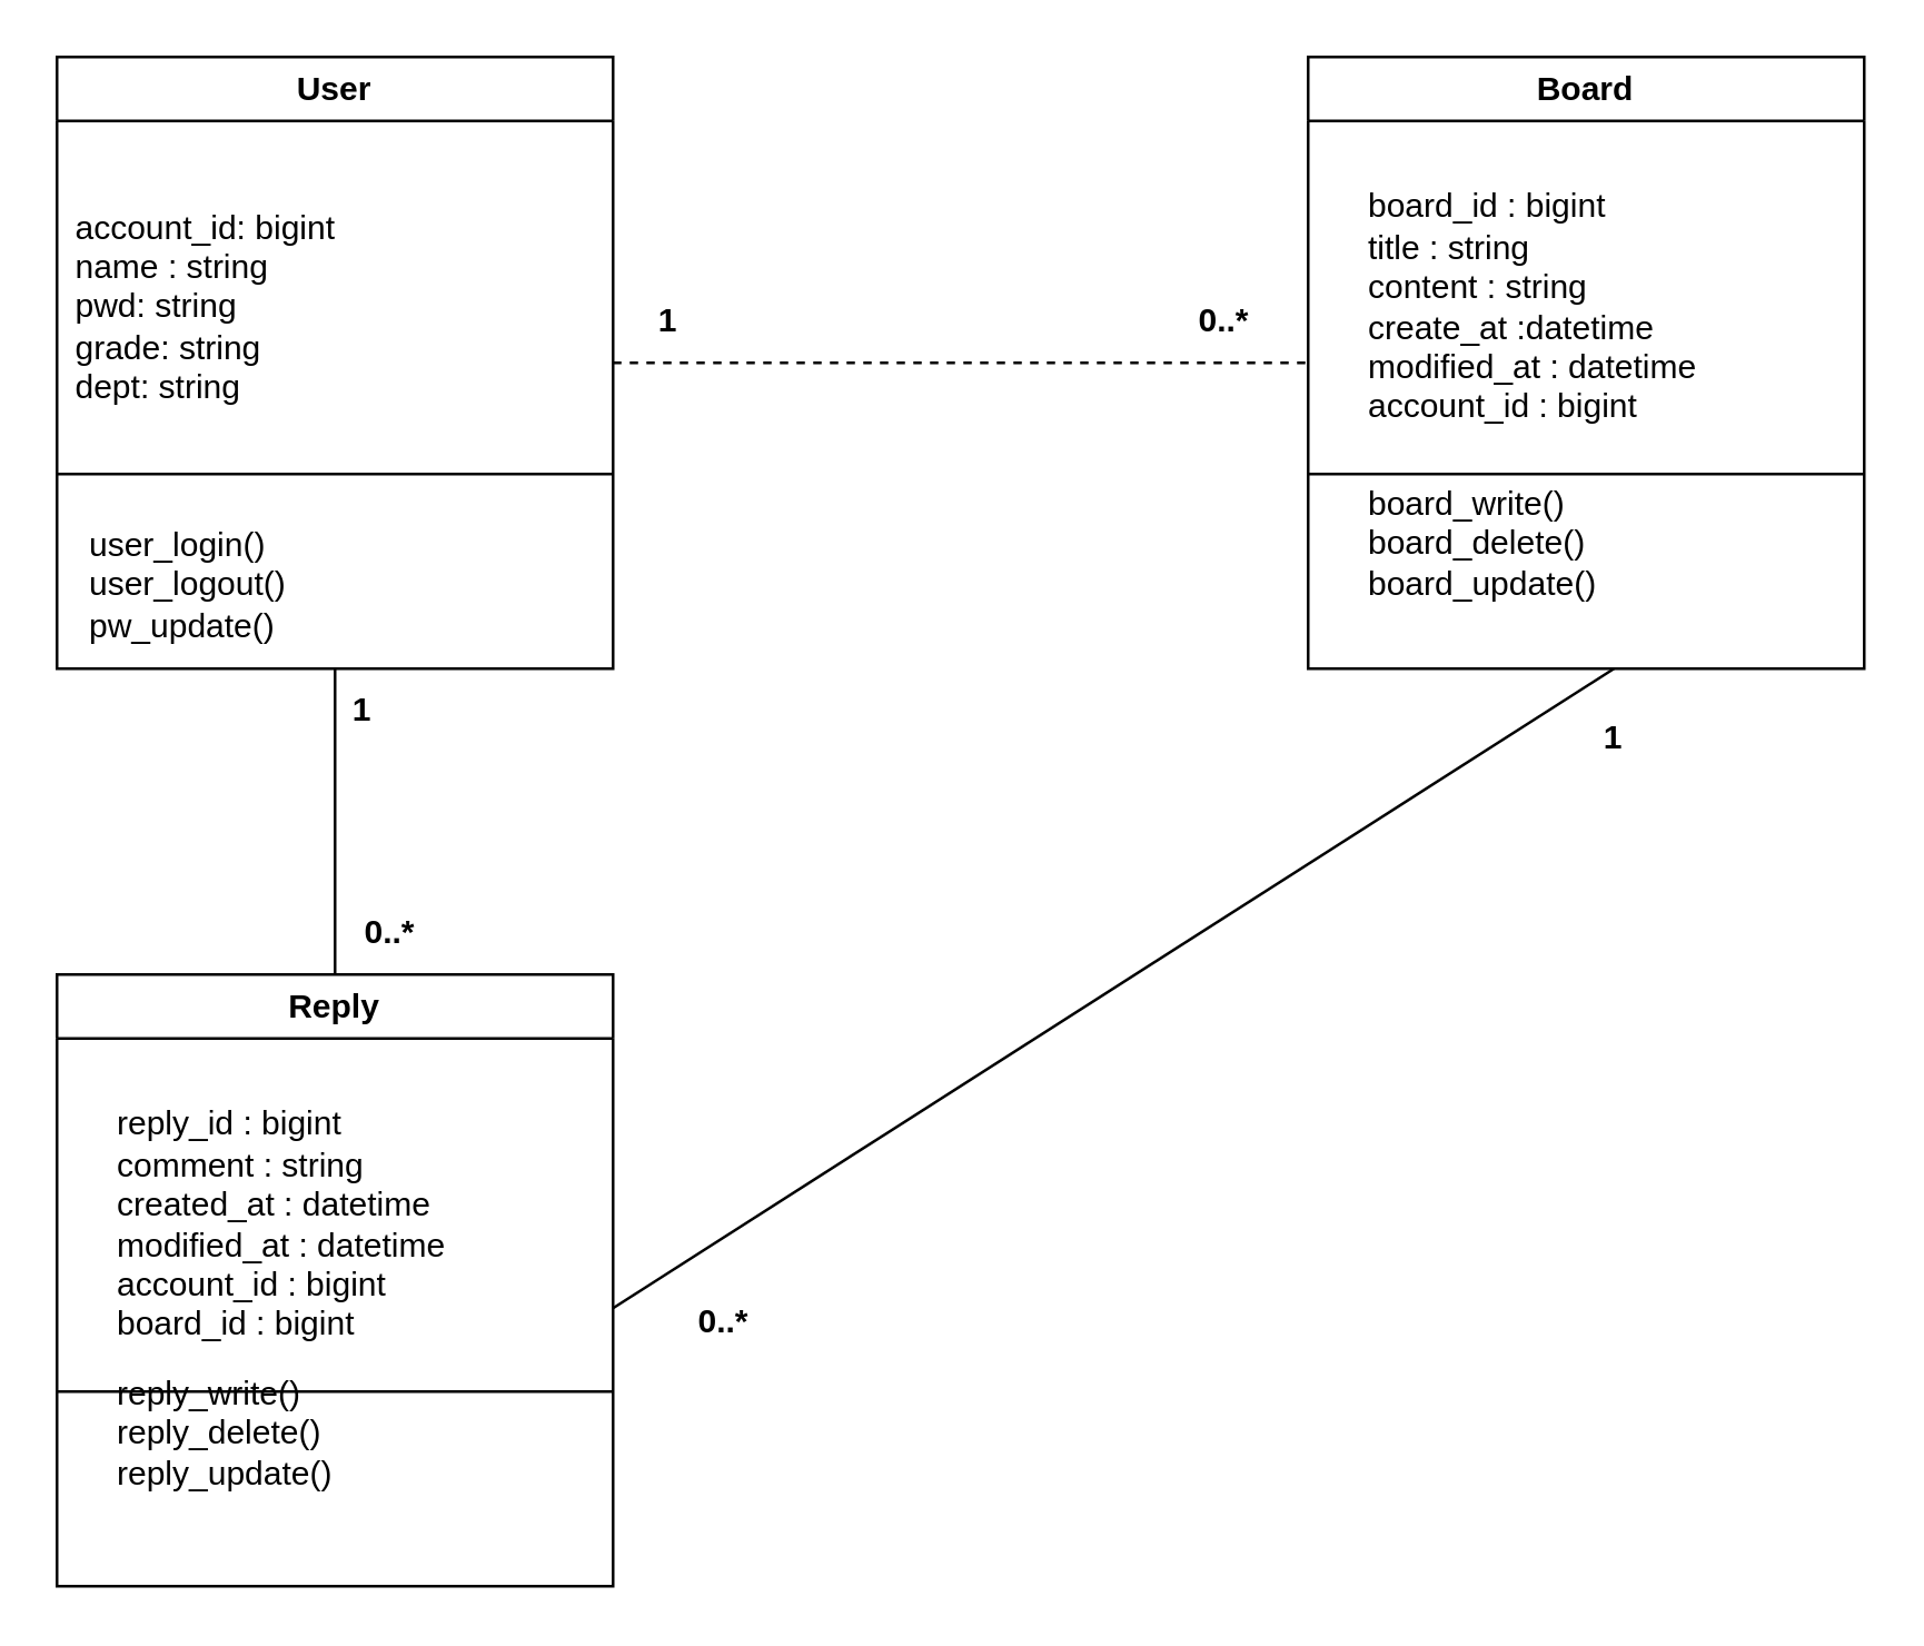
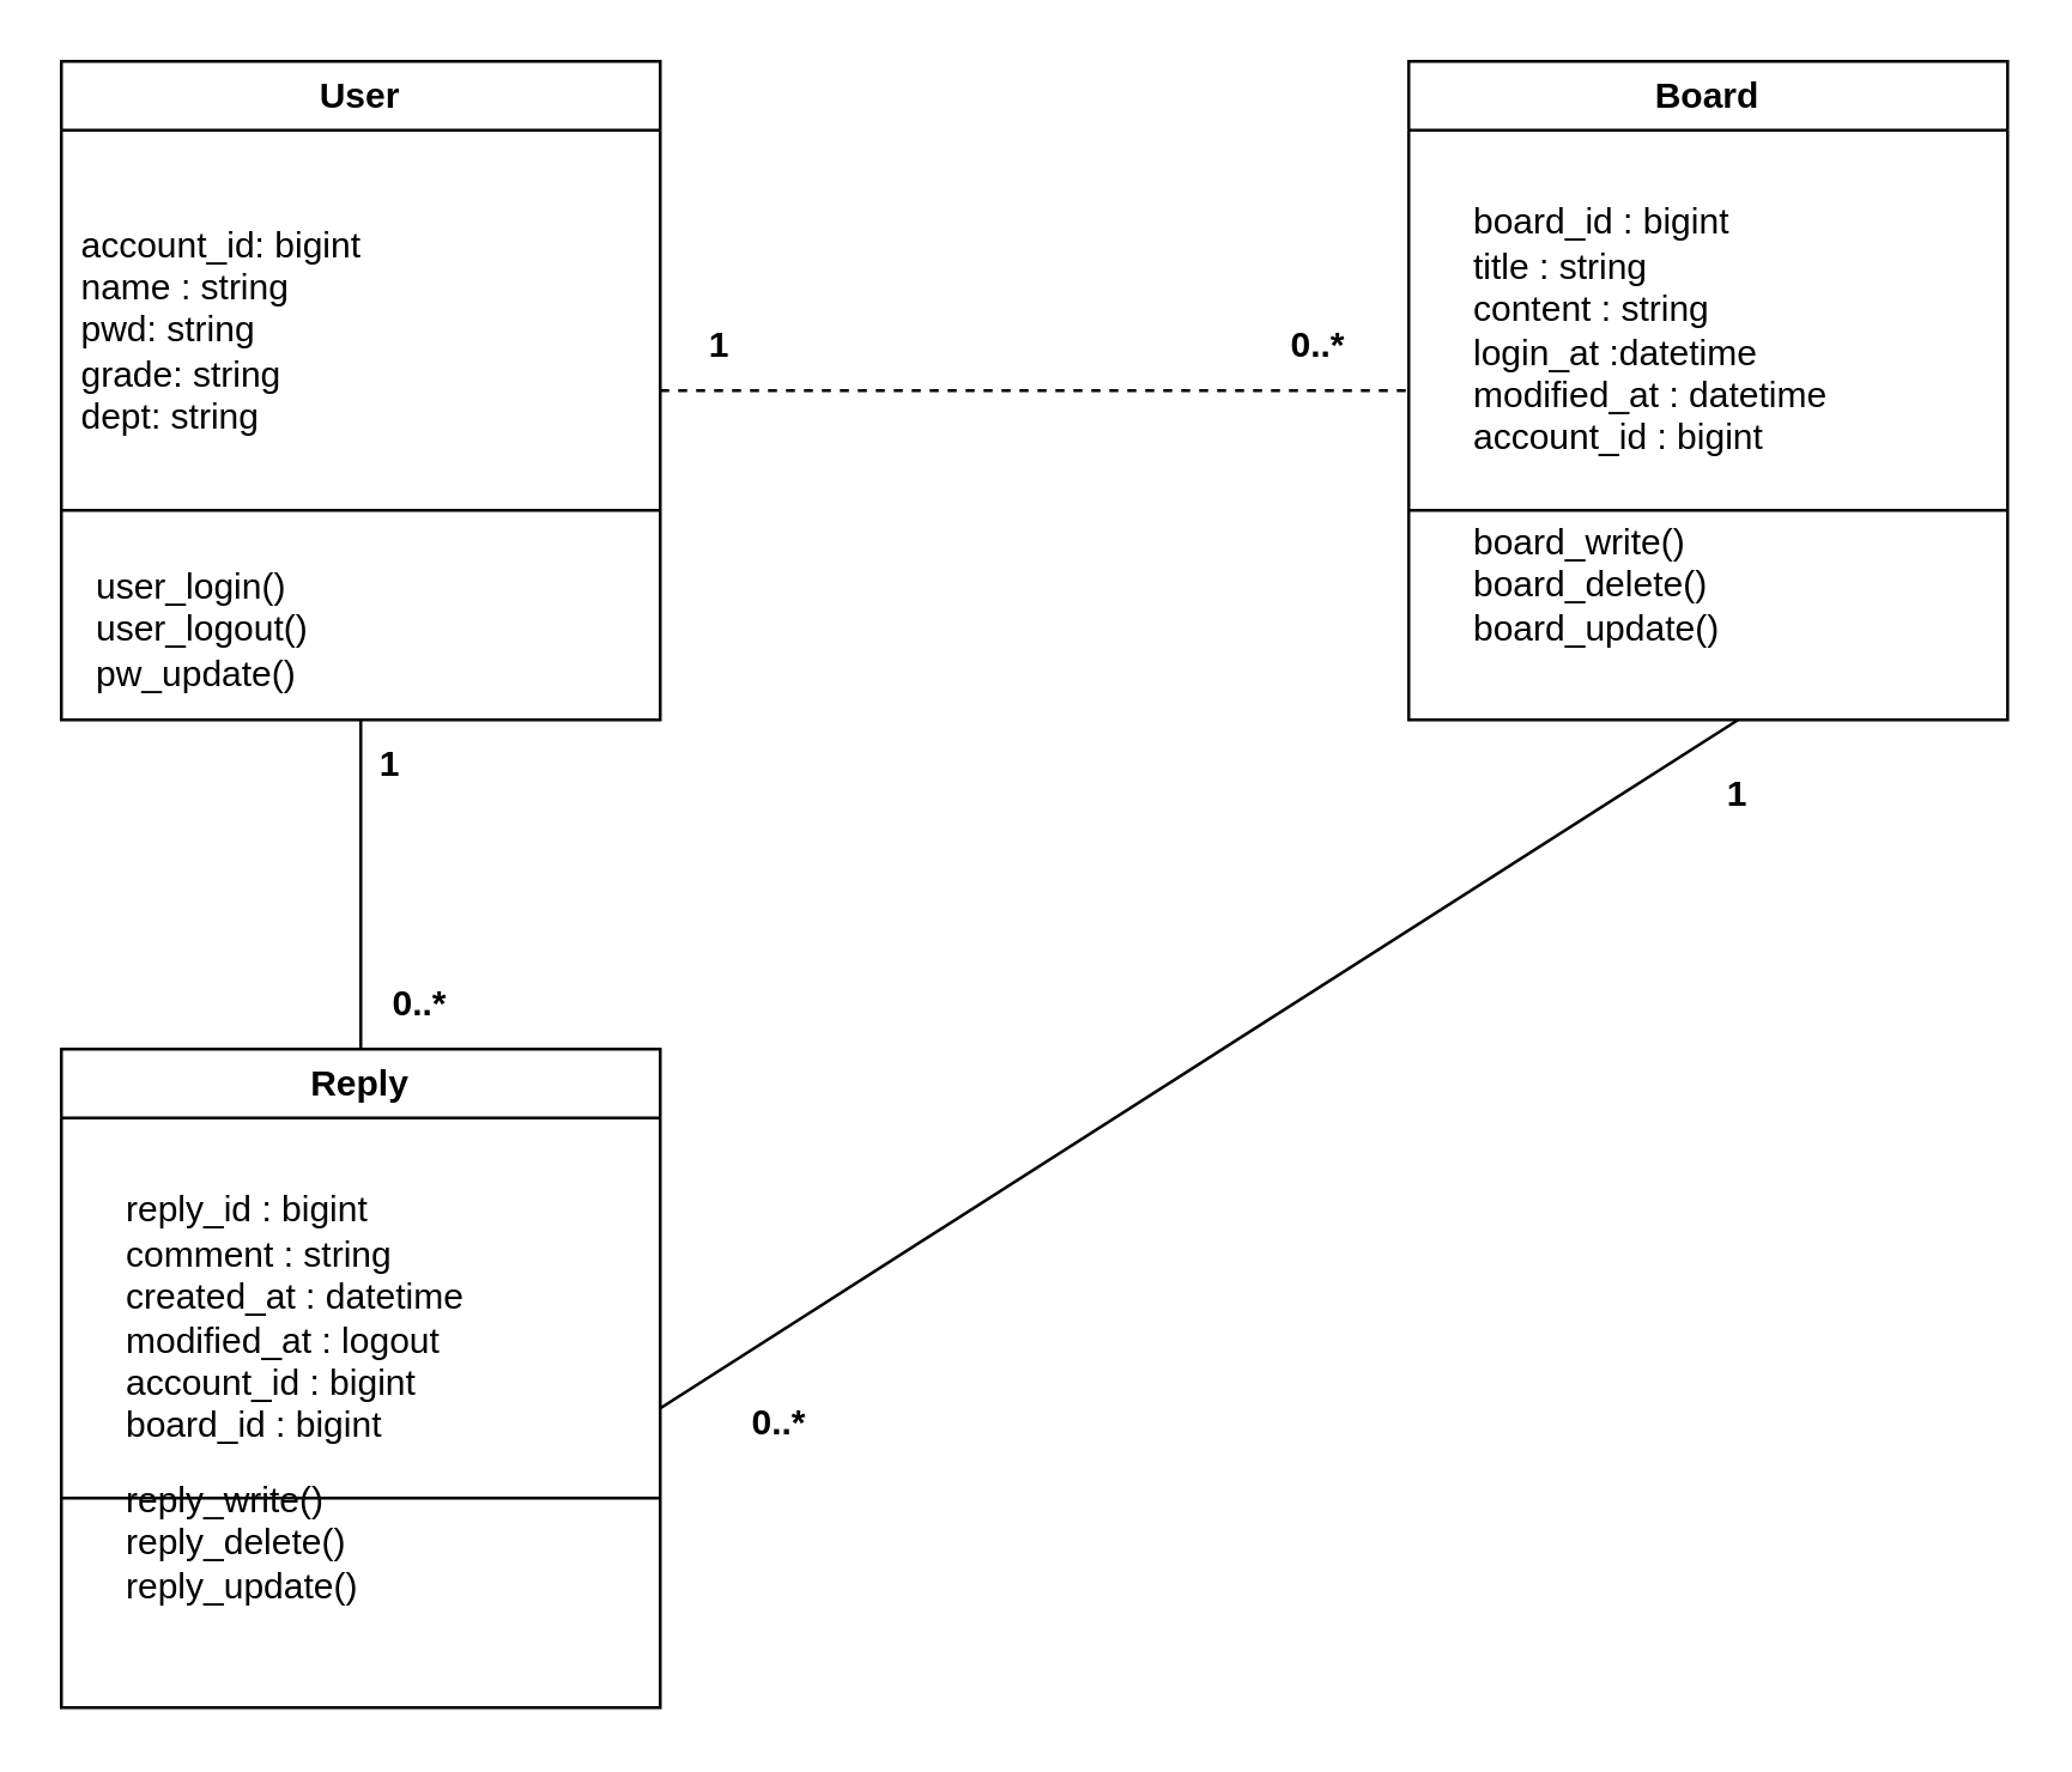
- <mxCell id="11" value="board_id : bigint&lt;br&gt;title : string&lt;br&gt;content : string&lt;br&gt;create_at :datetime&lt;br&gt;modified_at : datetime&amp;nbsp;&lt;br&gt;account_id : bigint" style="text;html=1;align=left;verticalAlign=middle;resizable=0;points=[];autosize=1;strokeColor=none;fillColor=none;" vertex="1" parent="10"><mxGeometry x="20" y="40" width="140" height="100" as="geometry" /></mxCell>
+ <mxCell id="11" value="board_id : bigint&lt;br&gt;title : string&lt;br&gt;content : string&lt;br&gt;login_at :datetime&lt;br&gt;modified_at : datetime&amp;nbsp;&lt;br&gt;account_id : bigint" style="text;html=1;align=left;verticalAlign=middle;resizable=0;points=[];autosize=1;strokeColor=none;fillColor=none;" vertex="1" parent="10"><mxGeometry x="20" y="40" width="140" height="100" as="geometry" /></mxCell>
- <mxCell id="7" value="&lt;div&gt;reply_id : bigint&lt;/div&gt;&lt;div&gt;comment : string&lt;/div&gt;&lt;div&gt;created_at : datetime&lt;/div&gt;&lt;div&gt;modified_at : datetime&lt;/div&gt;&lt;div&gt;account_id : bigint&lt;/div&gt;&lt;div&gt;board_id : bigint&lt;/div&gt;" style="text;html=1;align=left;verticalAlign=middle;resizable=0;points=[];autosize=1;strokeColor=none;fillColor=none;" vertex="1" parent="6"><mxGeometry x="20" y="40" width="140" height="100" as="geometry" /></mxCell>
+ <mxCell id="7" value="&lt;div&gt;reply_id : bigint&lt;/div&gt;&lt;div&gt;comment : string&lt;/div&gt;&lt;div&gt;created_at : datetime&lt;/div&gt;&lt;div&gt;modified_at : logout&lt;/div&gt;&lt;div&gt;account_id : bigint&lt;/div&gt;&lt;div&gt;board_id : bigint&lt;/div&gt;" style="text;html=1;align=left;verticalAlign=middle;resizable=0;points=[];autosize=1;strokeColor=none;fillColor=none;" vertex="1" parent="6"><mxGeometry x="20" y="40" width="140" height="100" as="geometry" /></mxCell>
